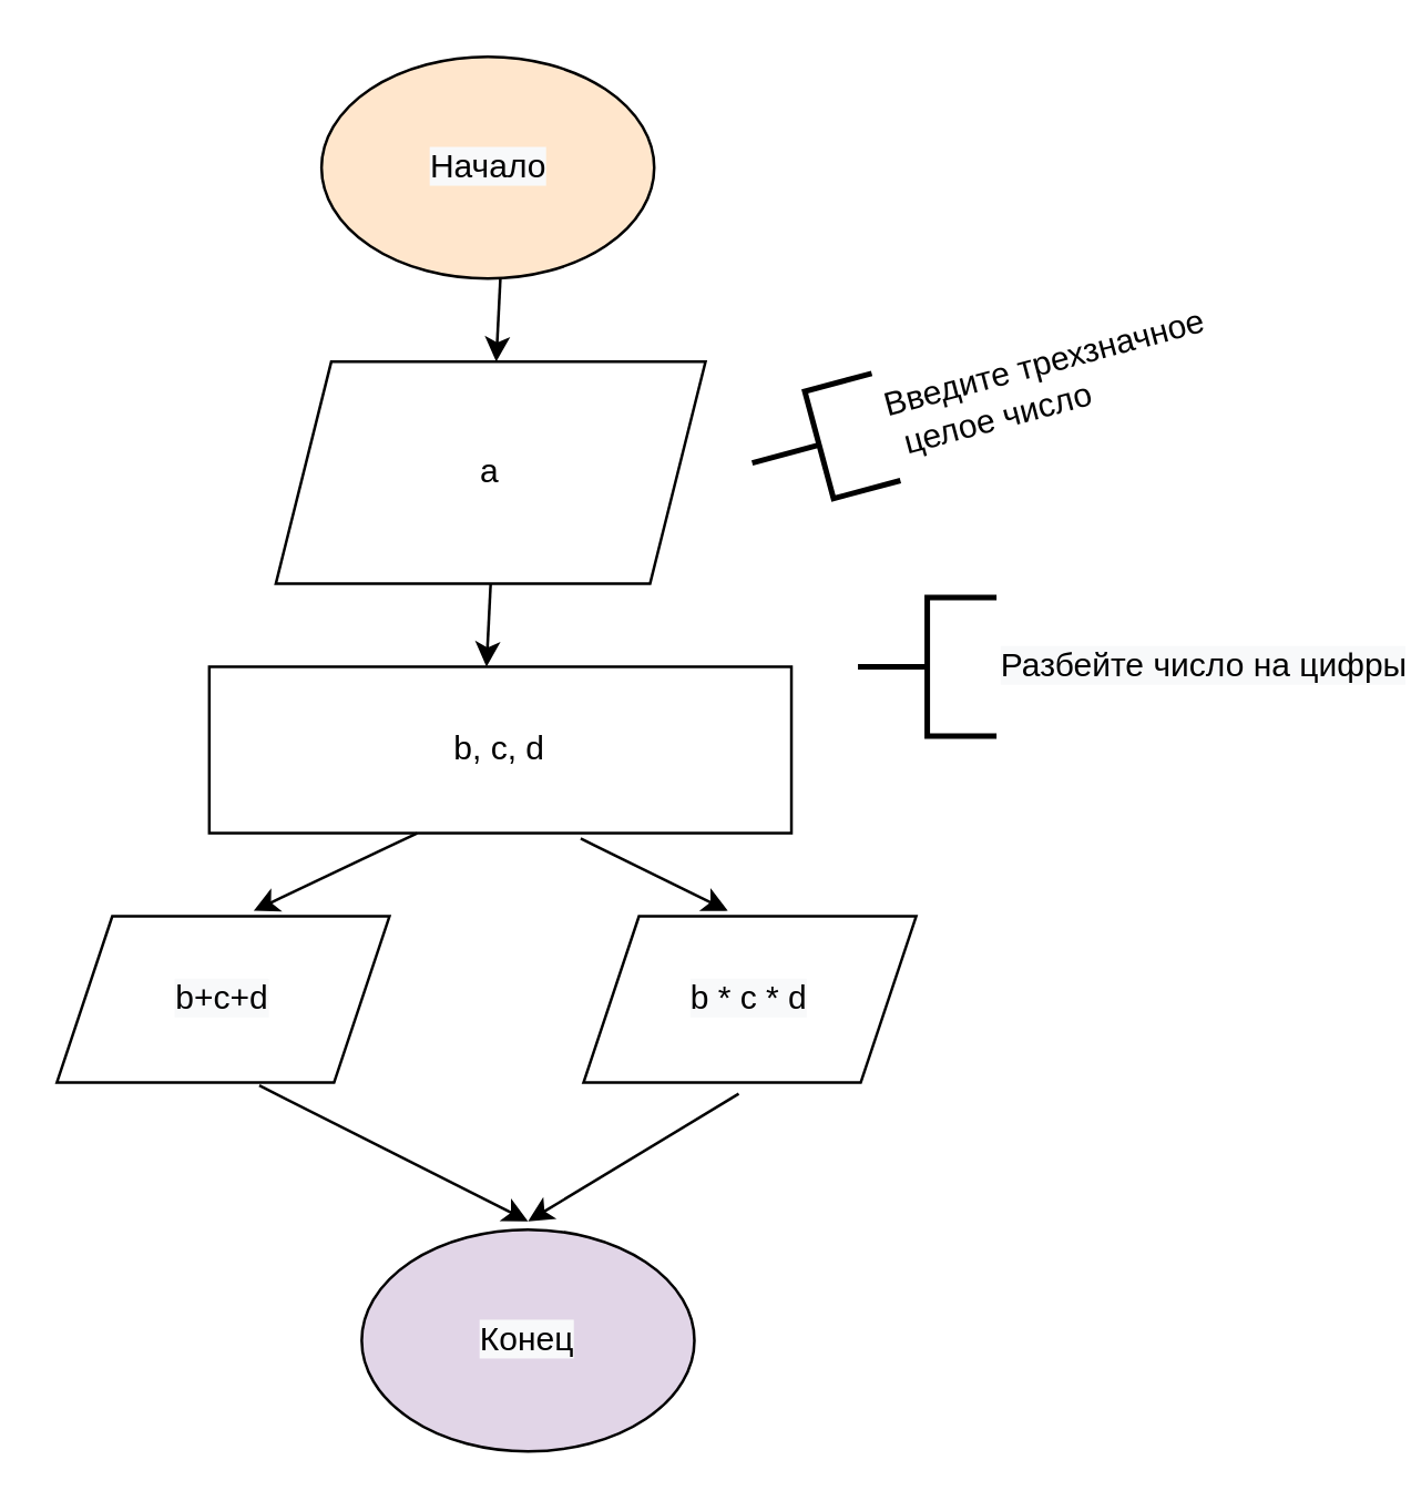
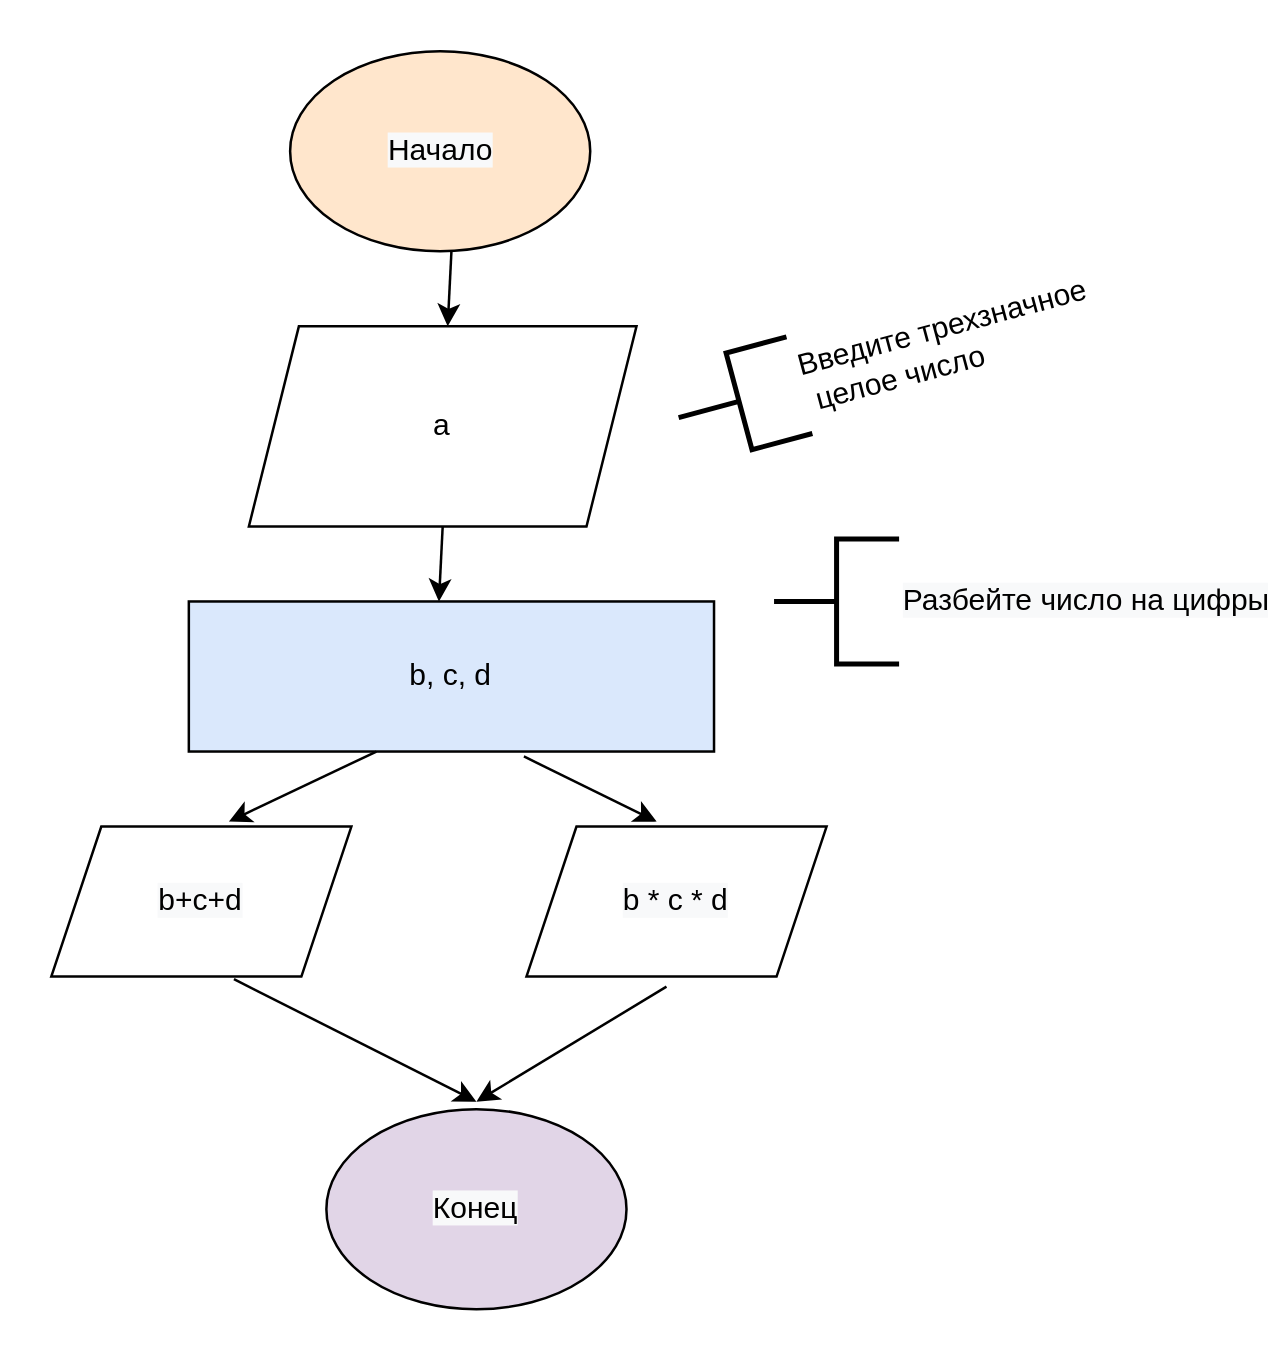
- <mxCell id="4" value="b, c, d" style="rounded=0;whiteSpace=wrap;html=1;" parent="1" vertex="1"><mxGeometry x="75" y="240" width="210" height="60" as="geometry" /></mxCell>
+ <mxCell id="4" value="b, c, d" style="rounded=0;whiteSpace=wrap;html=1;fillColor=#dae8fc;" parent="1" vertex="1"><mxGeometry x="75" y="240" width="210" height="60" as="geometry" /></mxCell>
